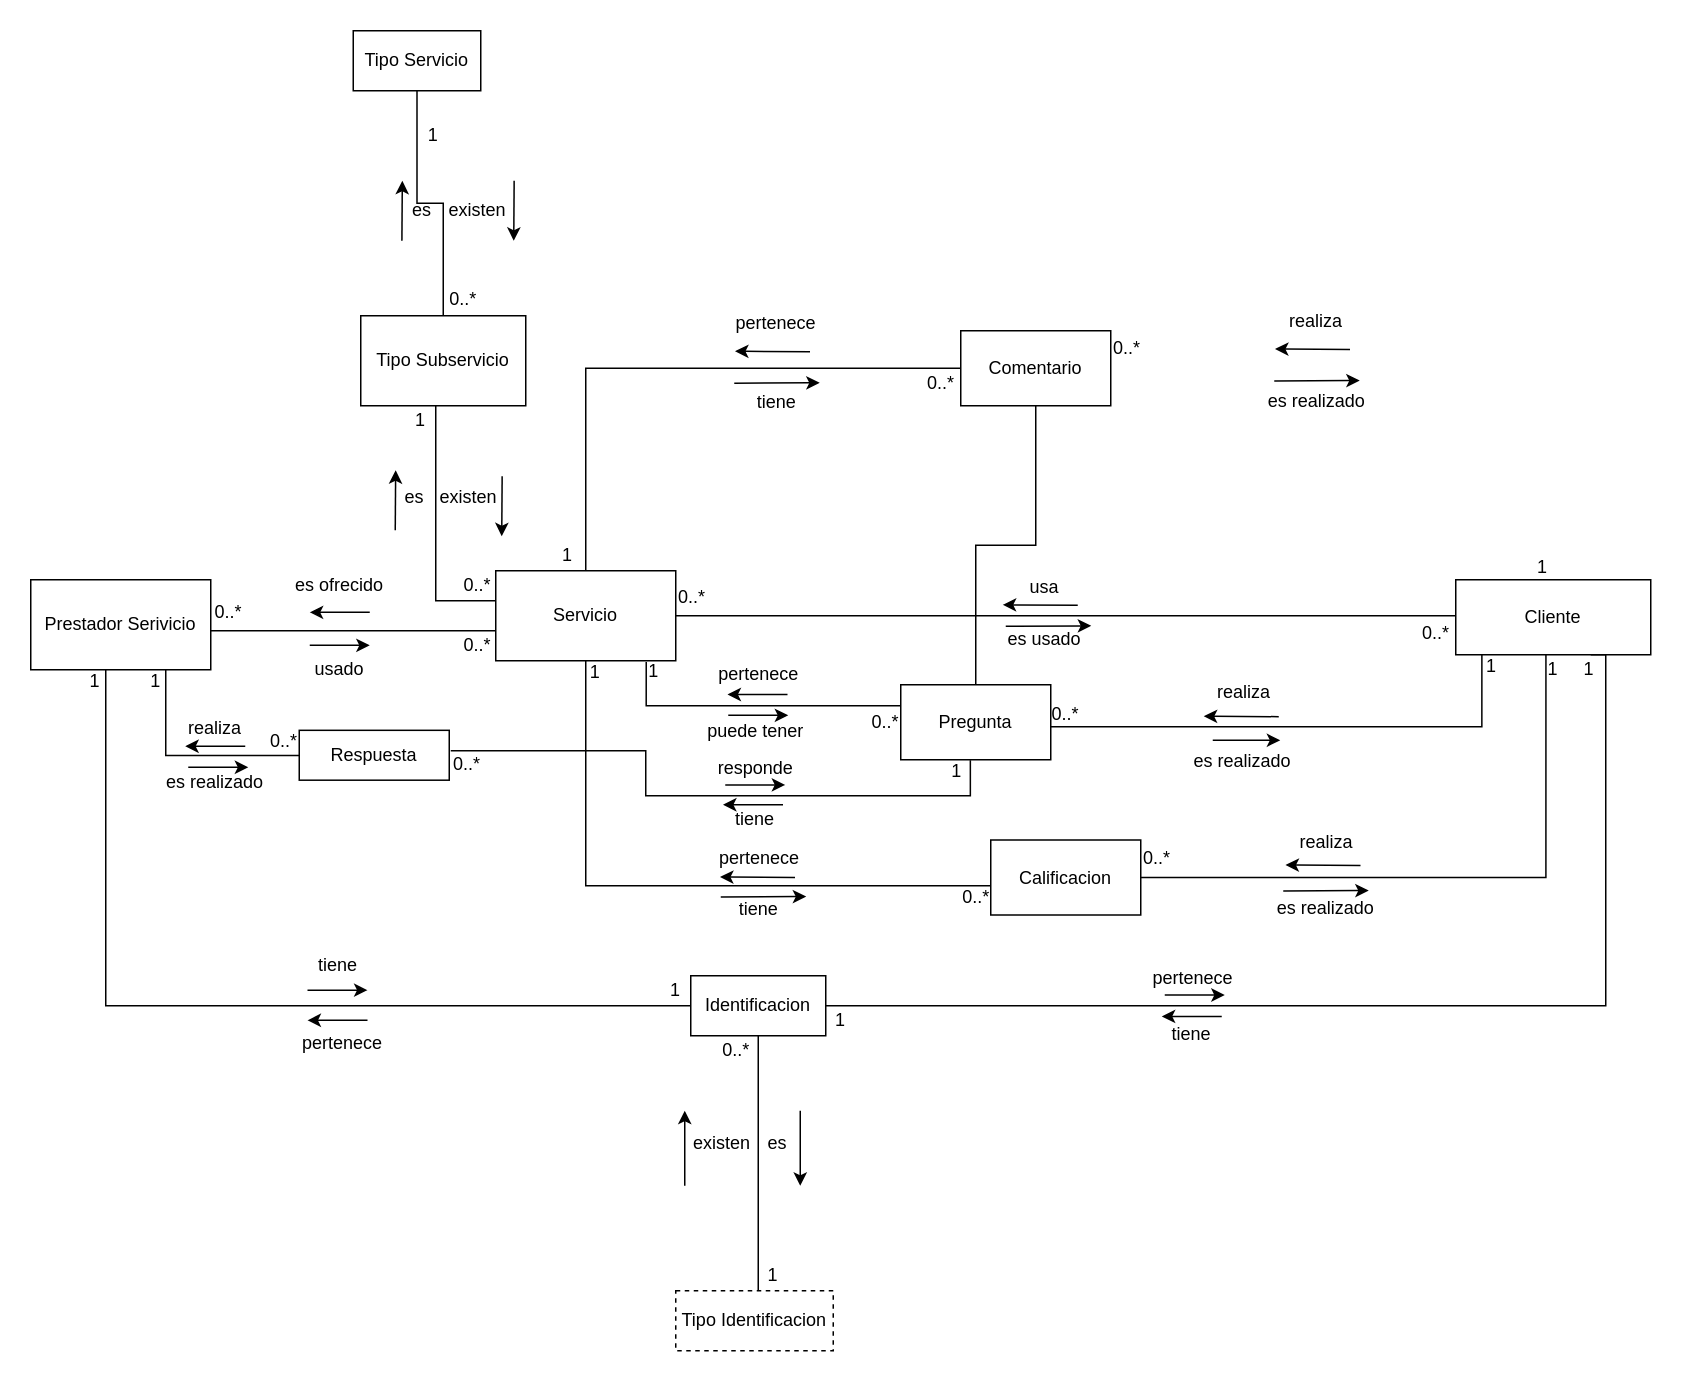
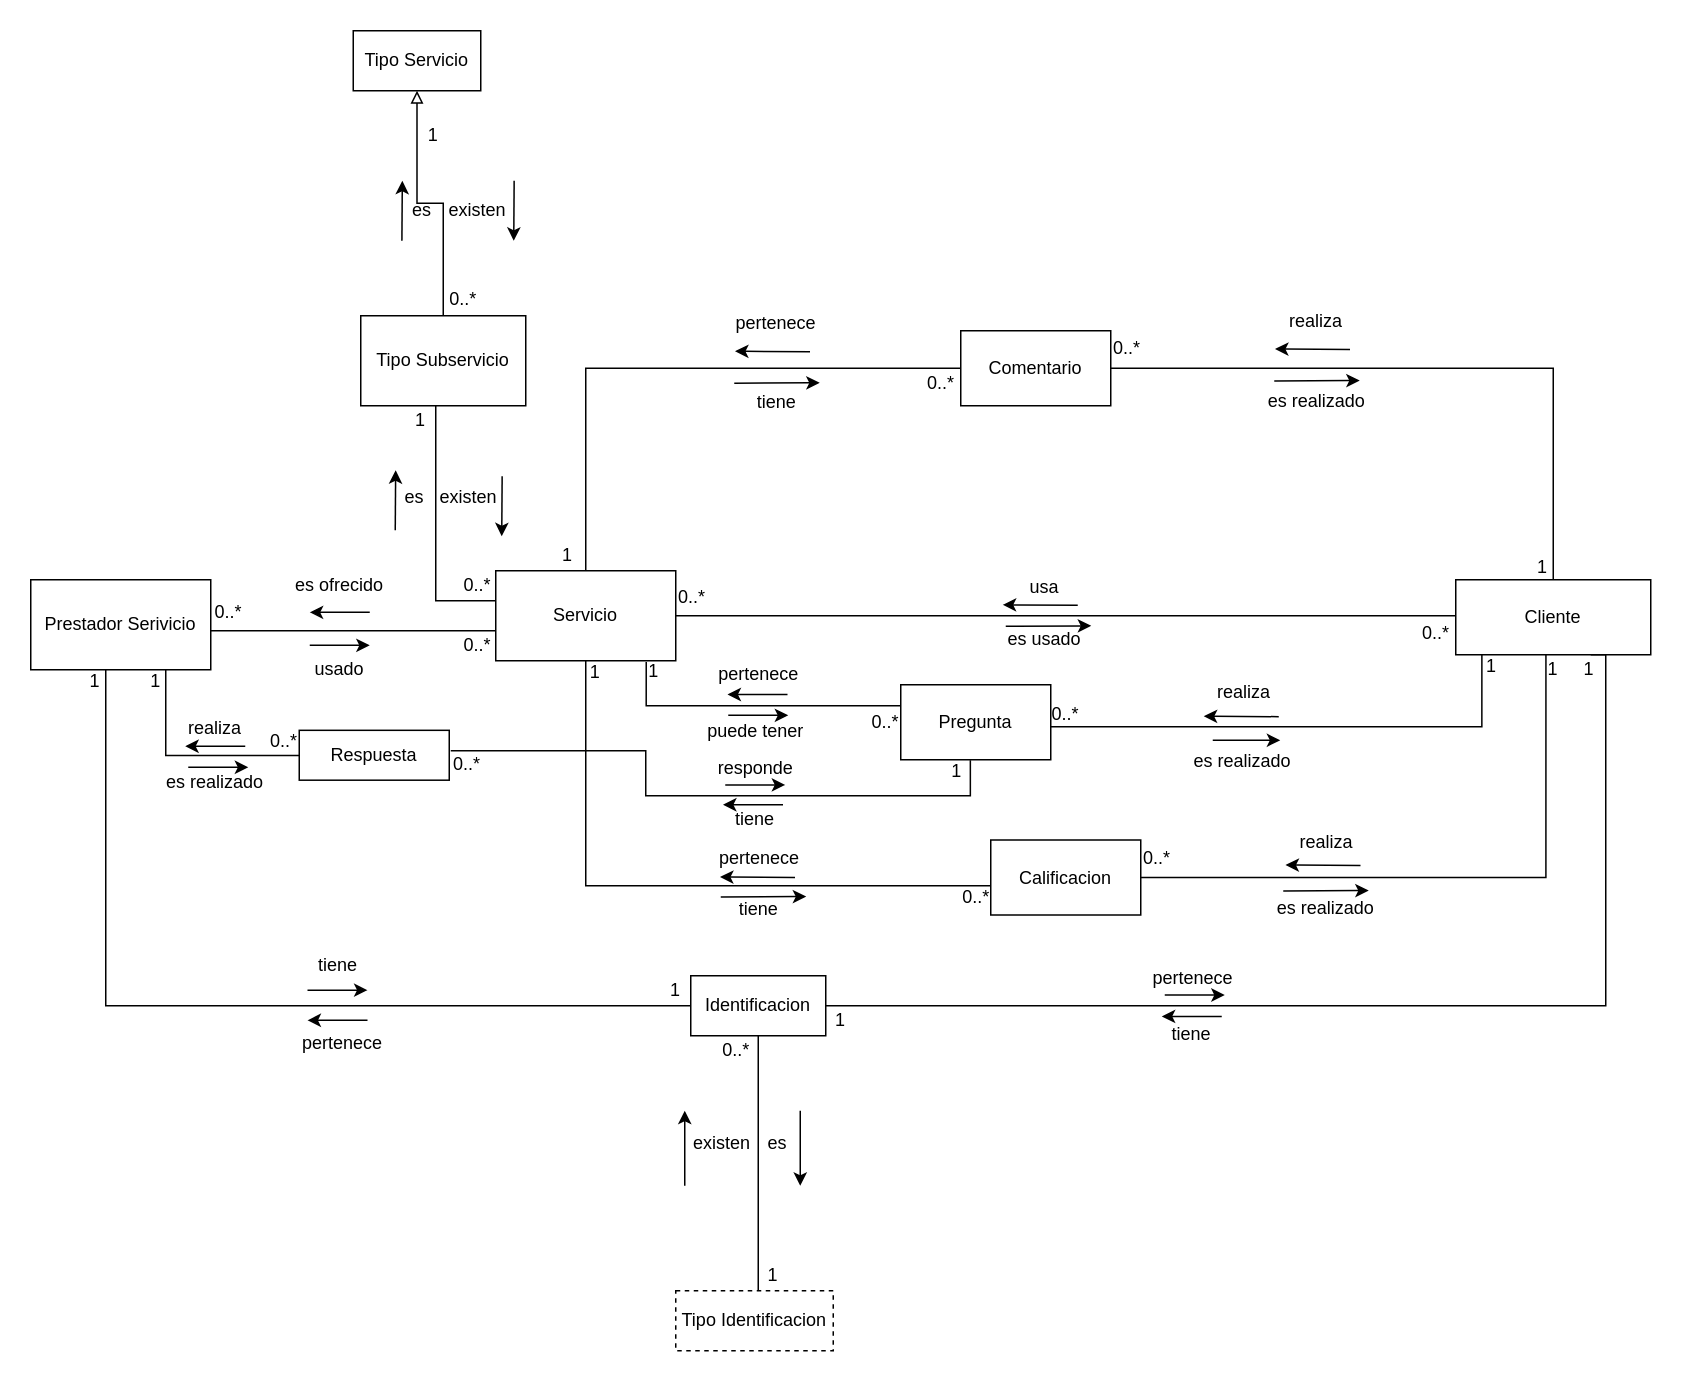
- <mxCell id="8" value="" style="edgeStyle=orthogonalEdgeStyle;rounded=0;orthogonalLoop=1;jettySize=auto;html=1;endArrow=none;endFill=0;" parent="1" source="9" target="10" edge="1"><mxGeometry relative="1" as="geometry" /></mxCell>
+ <mxCell id="8" value="" style="edgeStyle=orthogonalEdgeStyle;rounded=0;orthogonalLoop=1;jettySize=auto;html=1;endArrow=block;endFill=0;" parent="1" source="9" target="10" edge="1"><mxGeometry relative="1" as="geometry" /></mxCell>
- <mxCell id="12" style="edgeStyle=orthogonalEdgeStyle;rounded=0;orthogonalLoop=1;jettySize=auto;html=1;endArrow=none;endFill=0;" parent="1" source="14" target="24" edge="1"><mxGeometry relative="1" as="geometry"><mxPoint x="880" y="310" as="targetPoint" /></mxGeometry></mxCell>
+ <mxCell id="12" style="edgeStyle=orthogonalEdgeStyle;rounded=0;orthogonalLoop=1;jettySize=auto;html=1;endArrow=none;endFill=0;entryX=0.5;entryY=0;entryDx=0;entryDy=0;" parent="1" source="14" target="11" edge="1"><mxGeometry relative="1" as="geometry"><mxPoint x="880" y="310" as="targetPoint" /></mxGeometry></mxCell>
